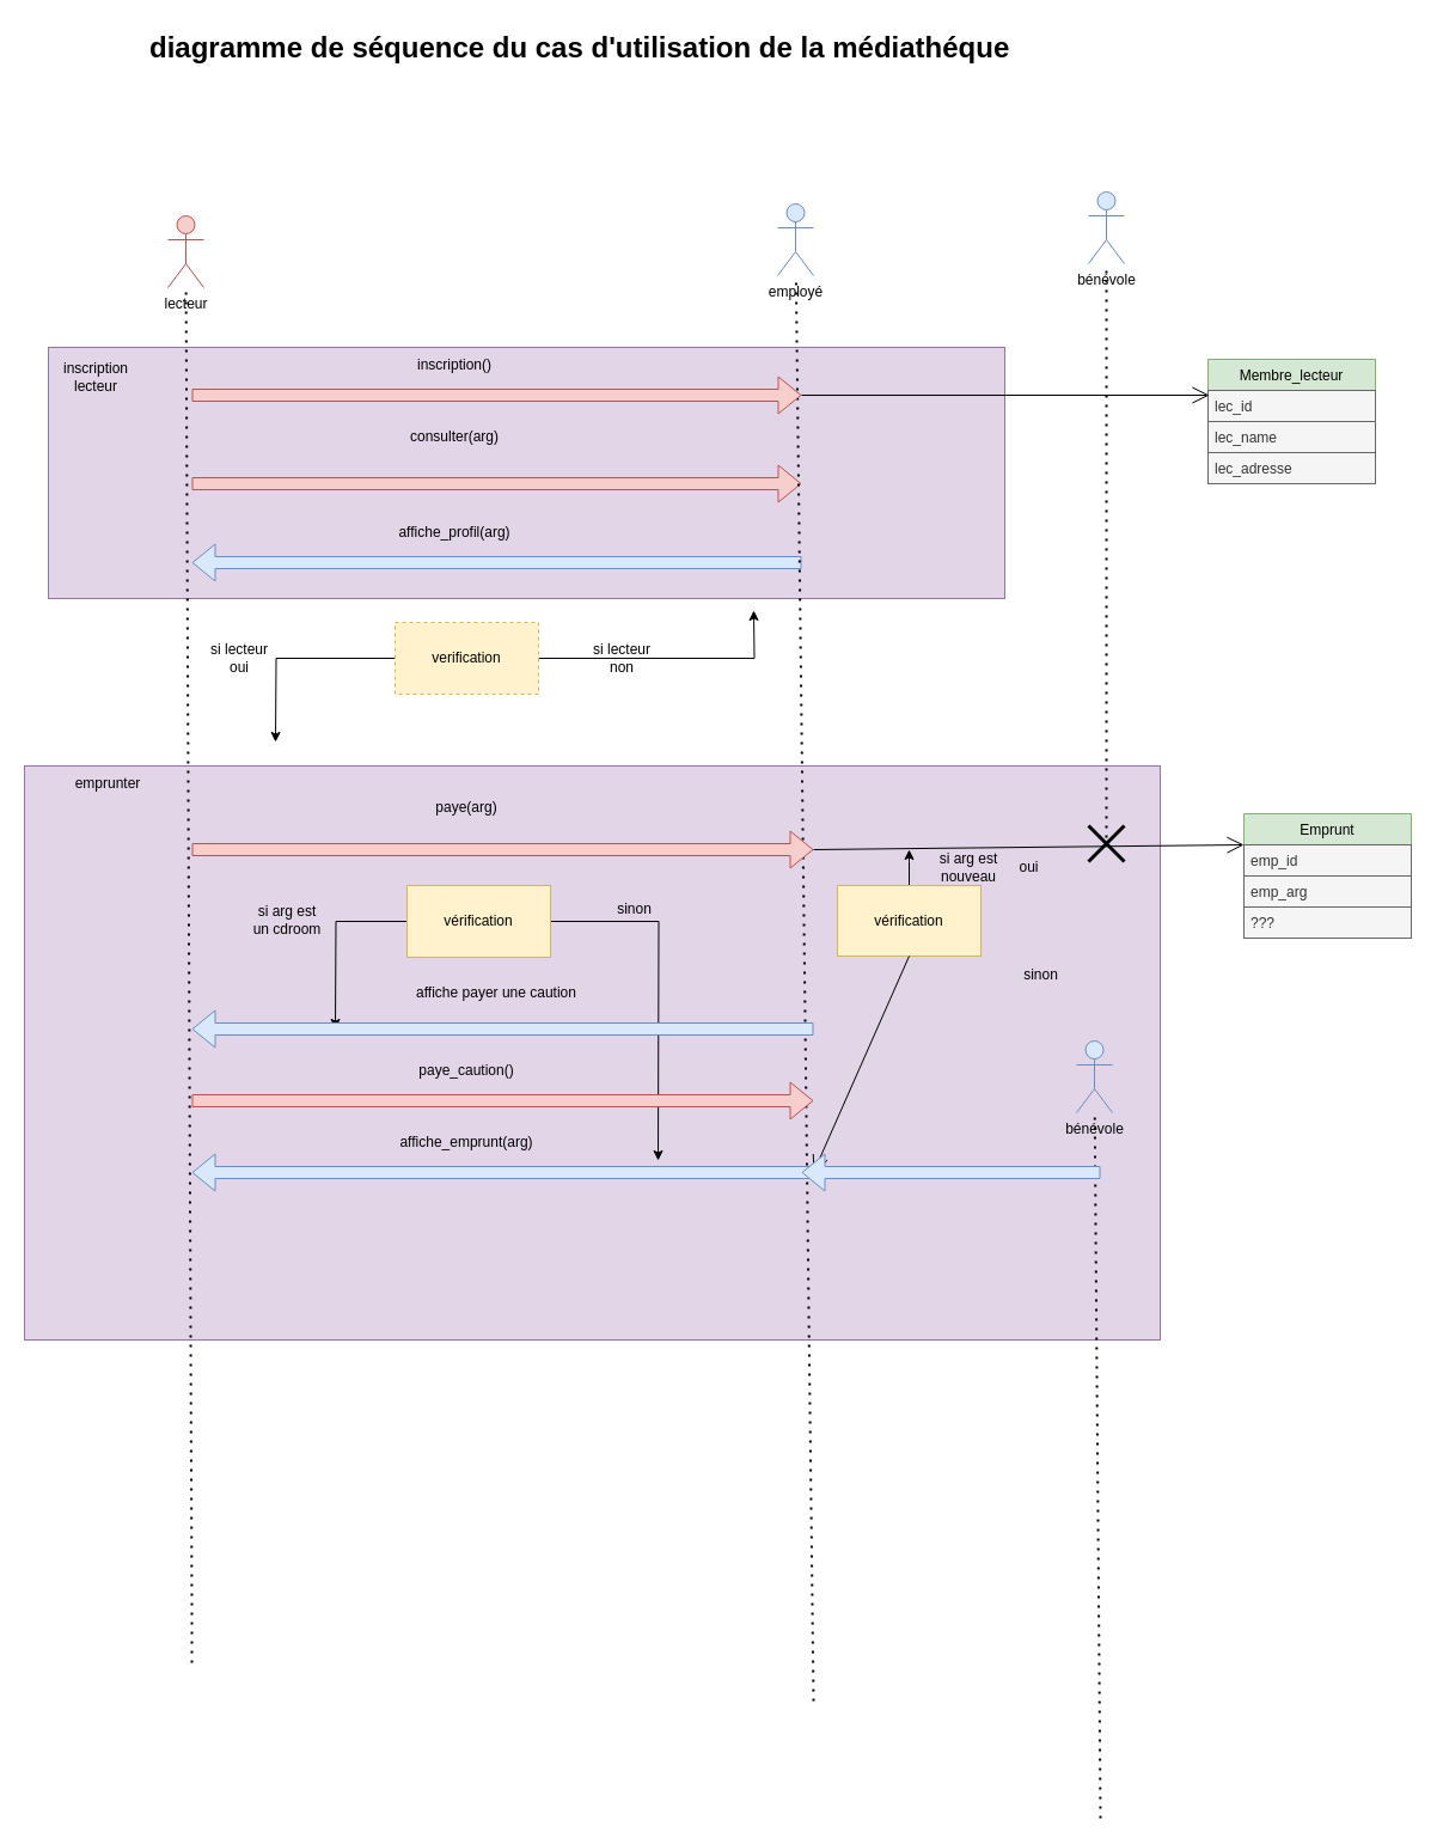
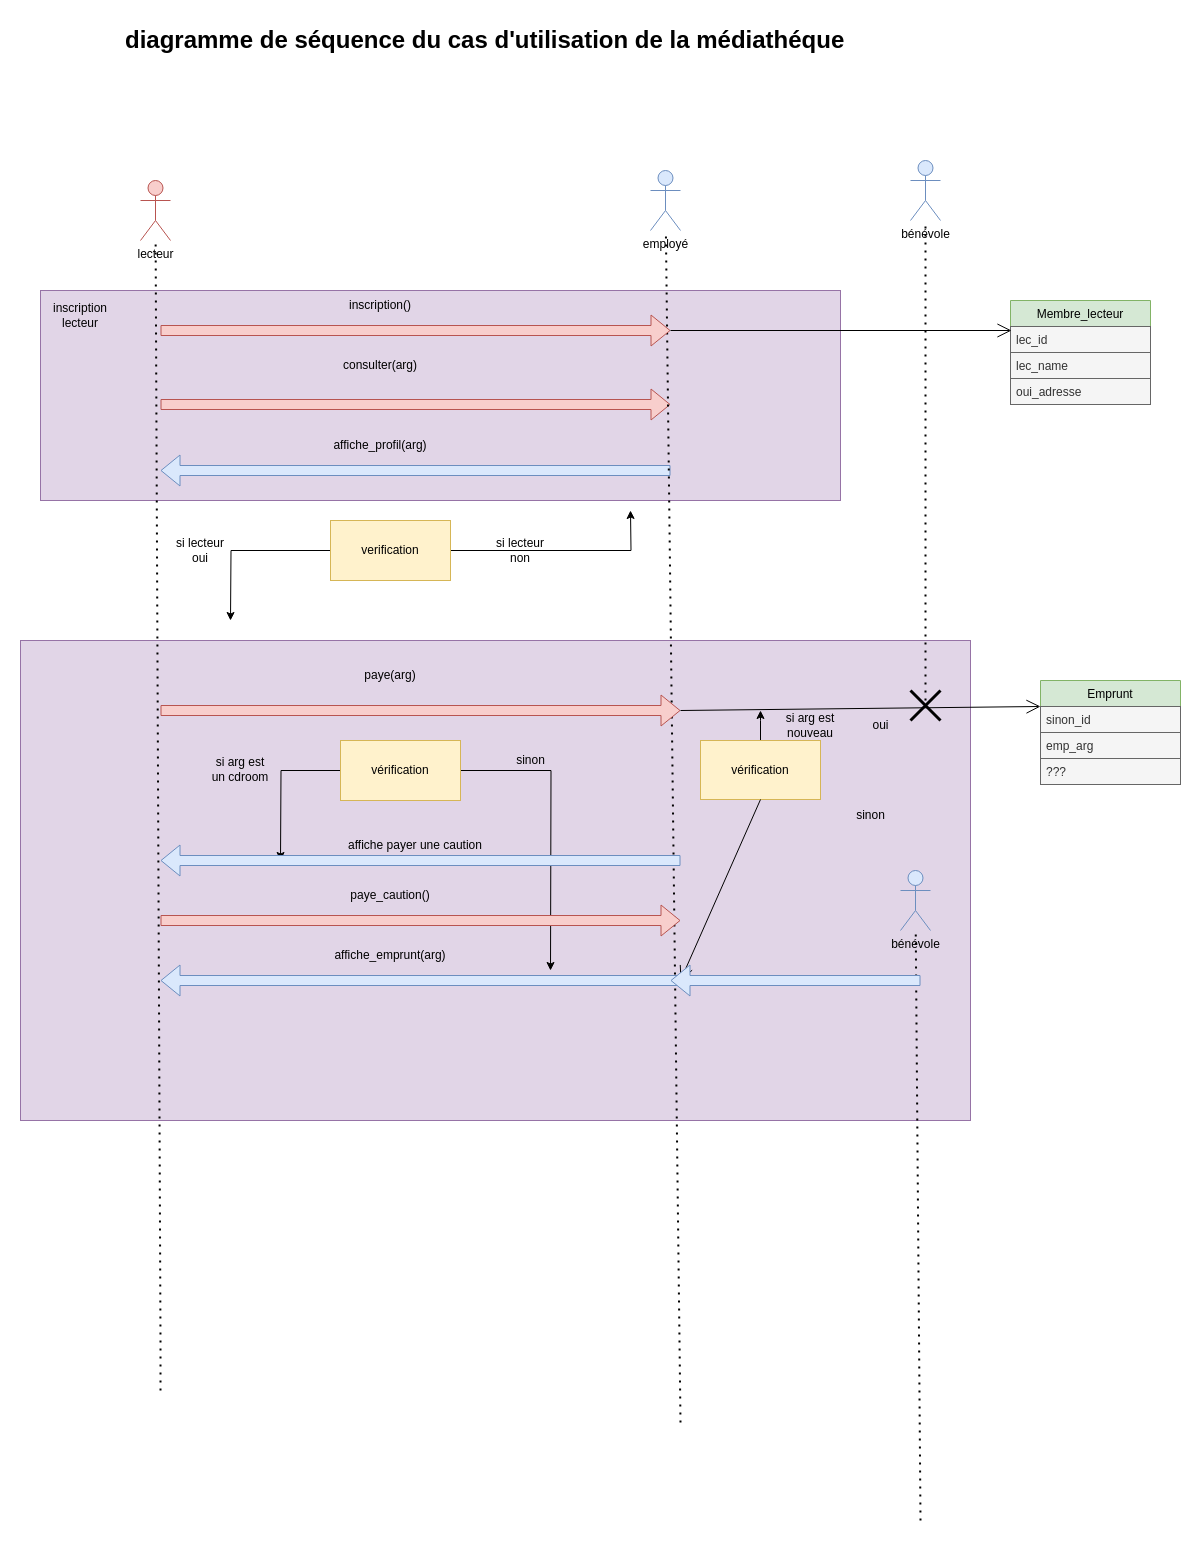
- <mxCell id="18" value="lec_adresse" style="text;strokeColor=#666666;fillColor=#f5f5f5;align=left;verticalAlign=top;spacingLeft=4;spacingRight=4;overflow=hidden;rotatable=0;points=[[0,0.5],[1,0.5]];portConstraint=eastwest;fontColor=#333333;" vertex="1" parent="15"><mxGeometry y="78" width="140" height="26" as="geometry" /></mxCell>
+ <mxCell id="18" value="oui_adresse" style="text;strokeColor=#666666;fillColor=#f5f5f5;align=left;verticalAlign=top;spacingLeft=4;spacingRight=4;overflow=hidden;rotatable=0;points=[[0,0.5],[1,0.5]];portConstraint=eastwest;fontColor=#333333;" vertex="1" parent="15"><mxGeometry y="78" width="140" height="26" as="geometry" /></mxCell>
- <mxCell id="24" value="verification" style="rounded=0;whiteSpace=wrap;html=1;fillColor=#fff2cc;strokeColor=#d6b656;dashed=1;" vertex="1" parent="1"><mxGeometry x="330" y="520" width="120" height="60" as="geometry" /></mxCell>
+ <mxCell id="24" value="verification" style="rounded=0;whiteSpace=wrap;html=1;fillColor=#fff2cc;strokeColor=#d6b656;" vertex="1" parent="1"><mxGeometry x="330" y="520" width="120" height="60" as="geometry" /></mxCell>
- <mxCell id="27" value="emprunter" style="text;html=1;strokeColor=none;fillColor=none;align=center;verticalAlign=middle;whiteSpace=wrap;rounded=0;" vertex="1" parent="1"><mxGeometry x="60" y="640" width="60" height="30" as="geometry" /></mxCell>
- <mxCell id="7" value="emp_id" style="text;strokeColor=#666666;fillColor=#f5f5f5;align=left;verticalAlign=top;spacingLeft=4;spacingRight=4;overflow=hidden;rotatable=0;points=[[0,0.5],[1,0.5]];portConstraint=eastwest;fontColor=#333333;" vertex="1" parent="6"><mxGeometry y="26" width="140" height="26" as="geometry" /></mxCell>
+ <mxCell id="7" value="sinon_id" style="text;strokeColor=#666666;fillColor=#f5f5f5;align=left;verticalAlign=top;spacingLeft=4;spacingRight=4;overflow=hidden;rotatable=0;points=[[0,0.5],[1,0.5]];portConstraint=eastwest;fontColor=#333333;" vertex="1" parent="6"><mxGeometry y="26" width="140" height="26" as="geometry" /></mxCell>
- <mxCell id="50" value="oui" style="text;html=1;align=center;verticalAlign=middle;resizable=0;points=[];autosize=1;strokeColor=none;fillColor=none;" vertex="1" parent="1"><mxGeometry x="840" y="710" width="40" height="30" as="geometry" /></mxCell>
+ <mxCell id="50" value="oui" style="text;html=1;align=center;verticalAlign=middle;resizable=0;points=[];autosize=1;strokeColor=none;fillColor=none;" vertex="1" parent="1"><mxGeometry x="860" y="710" width="40" height="30" as="geometry" /></mxCell>
- <mxCell id="38" value="affiche payer une caution" style="text;html=1;strokeColor=none;fillColor=none;align=center;verticalAlign=middle;whiteSpace=wrap;rounded=0;" vertex="1" parent="1"><mxGeometry x="330" y="815" width="170" height="30" as="geometry" /></mxCell>
+ <mxCell id="38" value="affiche payer une caution" style="text;html=1;strokeColor=none;fillColor=none;align=center;verticalAlign=middle;whiteSpace=wrap;rounded=0;" vertex="1" parent="1"><mxGeometry x="330" y="830" width="170" height="30" as="geometry" /></mxCell>
